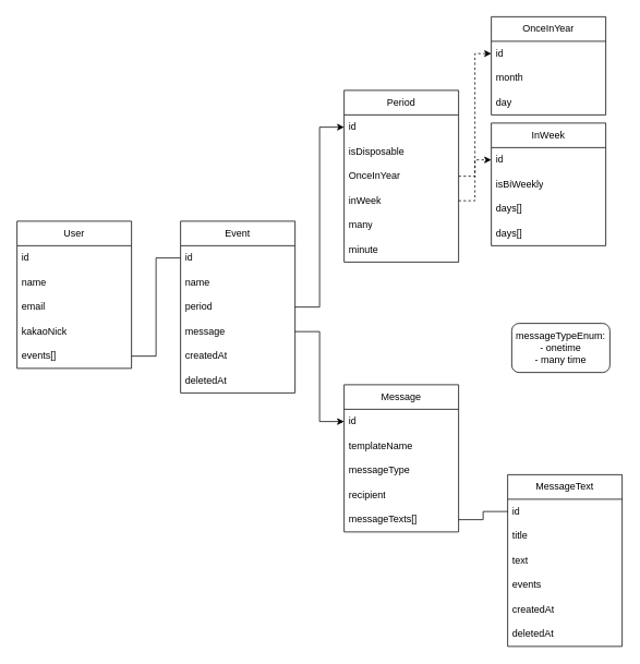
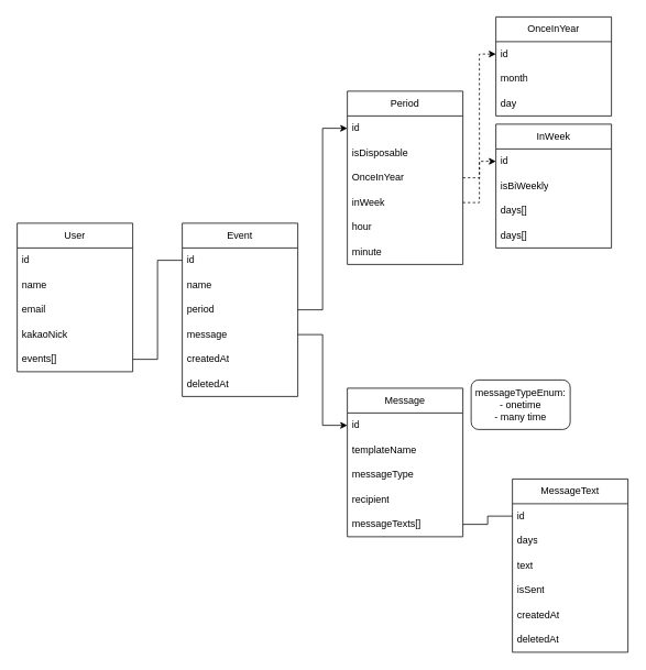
- <mxCell id="20" value="many" style="text;strokeColor=none;fillColor=none;align=left;verticalAlign=middle;spacingLeft=4;spacingRight=4;overflow=hidden;points=[[0,0.5],[1,0.5]];portConstraint=eastwest;rotatable=0;whiteSpace=wrap;html=1;" parent="15" vertex="1"><mxGeometry y="150" width="140" height="30" as="geometry" /></mxCell>
+ <mxCell id="20" value="hour" style="text;strokeColor=none;fillColor=none;align=left;verticalAlign=middle;spacingLeft=4;spacingRight=4;overflow=hidden;points=[[0,0.5],[1,0.5]];portConstraint=eastwest;rotatable=0;whiteSpace=wrap;html=1;" parent="15" vertex="1"><mxGeometry y="150" width="140" height="30" as="geometry" /></mxCell>
- <mxCell id="29" value="messageTypeEnum:&lt;div&gt;- onetime&lt;/div&gt;&lt;div&gt;- many time&lt;/div&gt;" style="rounded=1;whiteSpace=wrap;html=1;" parent="1" vertex="1"><mxGeometry x="625" y="395" width="120" height="60" as="geometry" /></mxCell>
+ <mxCell id="29" value="messageTypeEnum:&lt;div&gt;- onetime&lt;/div&gt;&lt;div&gt;- many time&lt;/div&gt;" style="rounded=1;whiteSpace=wrap;html=1;" parent="1" vertex="1"><mxGeometry x="570" y="460" width="120" height="60" as="geometry" /></mxCell>
- <mxCell id="32" value="title" style="text;strokeColor=none;fillColor=none;align=left;verticalAlign=middle;spacingLeft=4;spacingRight=4;overflow=hidden;points=[[0,0.5],[1,0.5]];portConstraint=eastwest;rotatable=0;whiteSpace=wrap;html=1;" parent="30" vertex="1"><mxGeometry y="60" width="140" height="30" as="geometry" /></mxCell>
+ <mxCell id="32" value="days" style="text;strokeColor=none;fillColor=none;align=left;verticalAlign=middle;spacingLeft=4;spacingRight=4;overflow=hidden;points=[[0,0.5],[1,0.5]];portConstraint=eastwest;rotatable=0;whiteSpace=wrap;html=1;" parent="30" vertex="1"><mxGeometry y="60" width="140" height="30" as="geometry" /></mxCell>
- <mxCell id="34" value="events" style="text;strokeColor=none;fillColor=none;align=left;verticalAlign=middle;spacingLeft=4;spacingRight=4;overflow=hidden;points=[[0,0.5],[1,0.5]];portConstraint=eastwest;rotatable=0;whiteSpace=wrap;html=1;" parent="30" vertex="1"><mxGeometry y="120" width="140" height="30" as="geometry" /></mxCell>
+ <mxCell id="34" value="isSent" style="text;strokeColor=none;fillColor=none;align=left;verticalAlign=middle;spacingLeft=4;spacingRight=4;overflow=hidden;points=[[0,0.5],[1,0.5]];portConstraint=eastwest;rotatable=0;whiteSpace=wrap;html=1;" parent="30" vertex="1"><mxGeometry y="120" width="140" height="30" as="geometry" /></mxCell>
